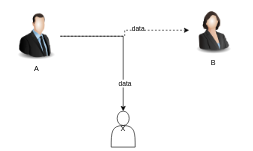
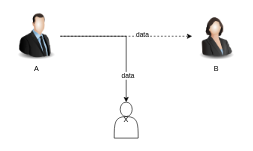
- <mxCell id="7" value="B" style="image;html=1;image=img/lib/clip_art/people/Suit_Woman_128x128.png" vertex="1" parent="1"><mxGeometry x="315" y="10" width="80" height="80" as="geometry" /></mxCell>
+ <mxCell id="7" value="B" style="image;html=1;image=img/lib/clip_art/people/Suit_Woman_128x128.png" vertex="1" parent="1"><mxGeometry x="320" y="20" width="80" height="80" as="geometry" /></mxCell>
- <mxCell id="8" value="X" style="shape=actor;whiteSpace=wrap;html=1;" vertex="1" parent="1"><mxGeometry x="185" y="185" width="40" height="60" as="geometry" /></mxCell>
+ <mxCell id="8" value="X" style="shape=actor;whiteSpace=wrap;html=1;" vertex="1" parent="1"><mxGeometry x="190" y="170" width="40" height="60" as="geometry" /></mxCell>
